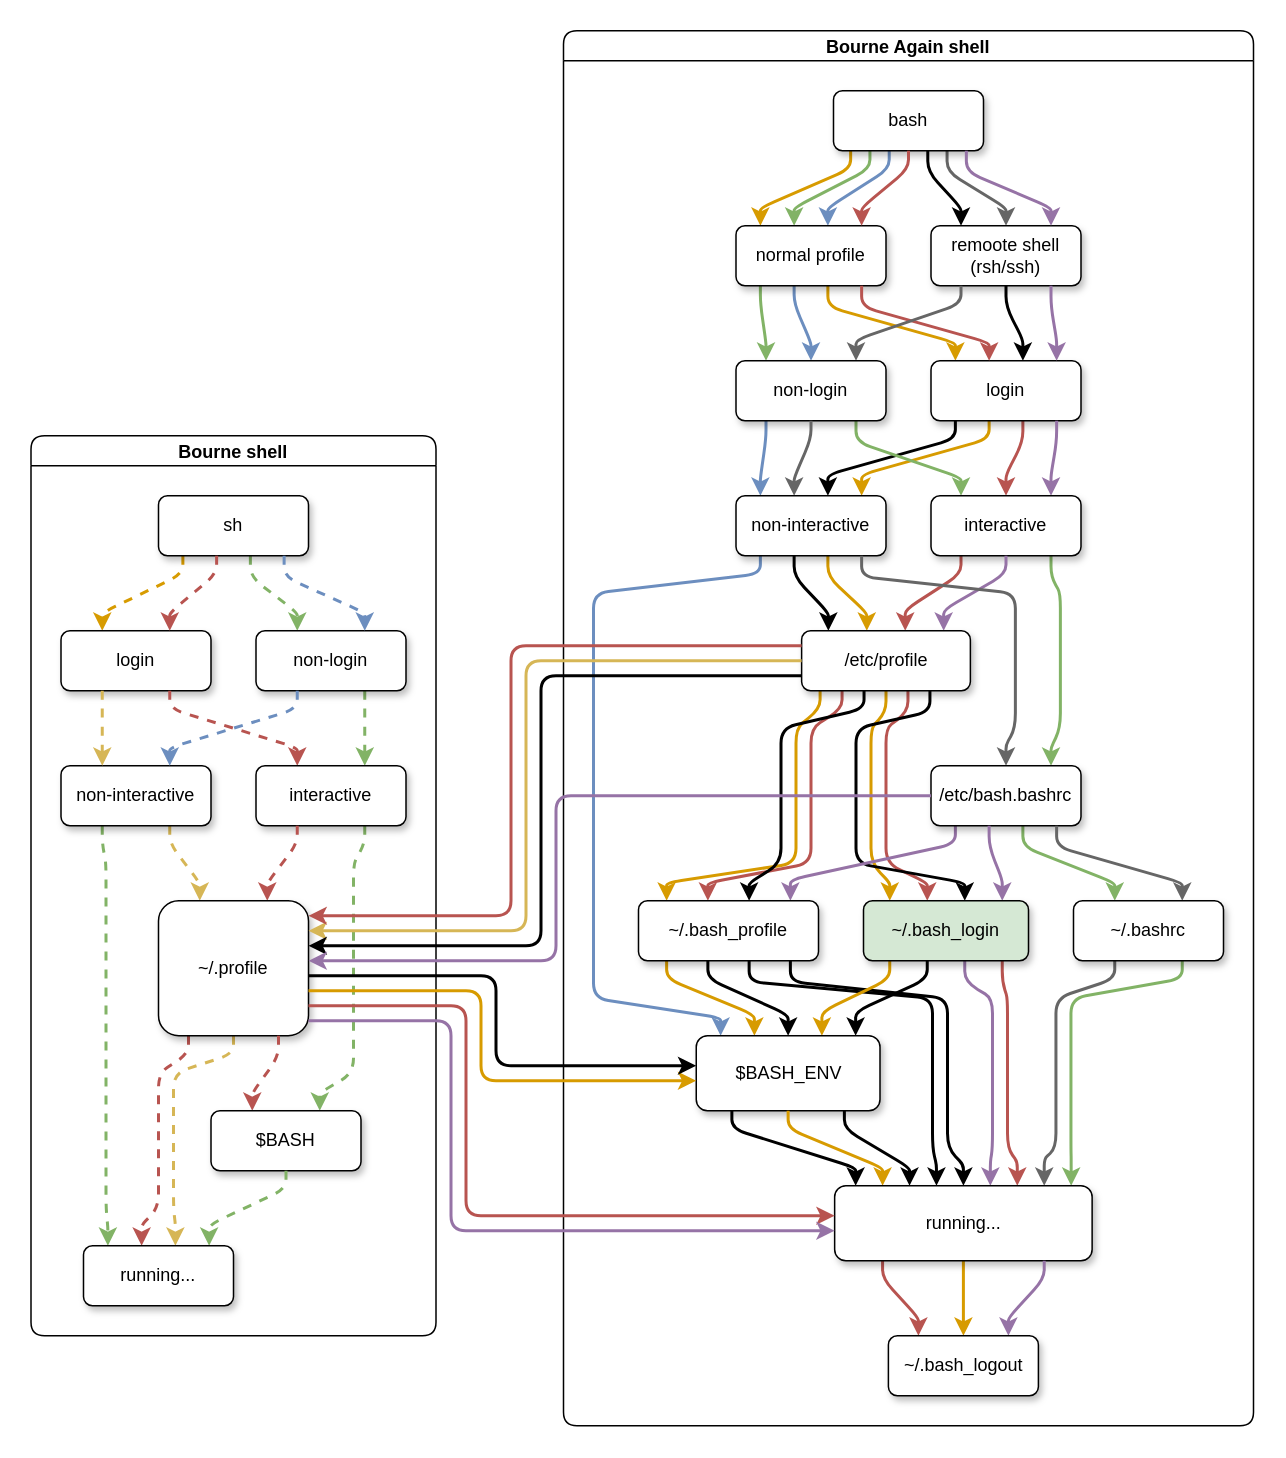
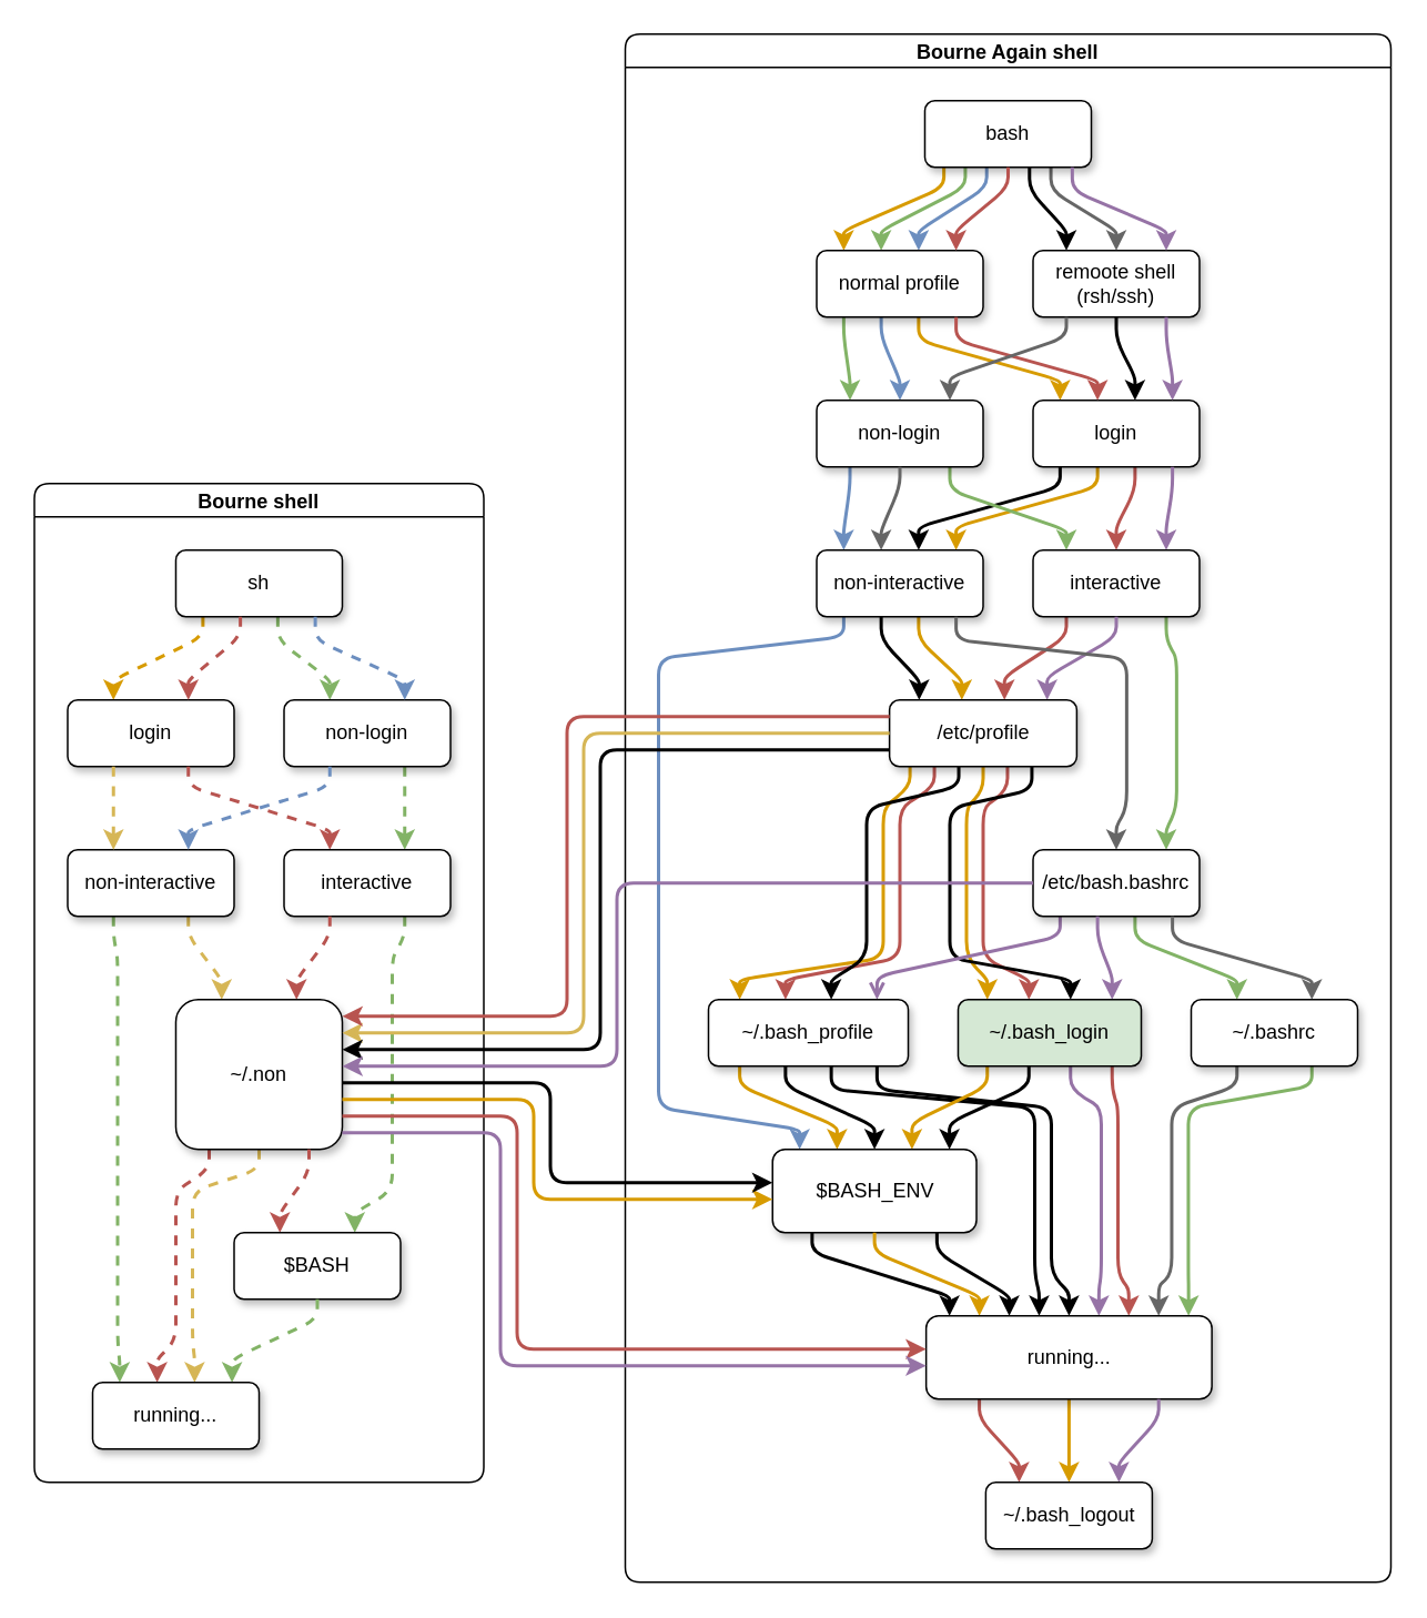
- <mxCell id="69" style="edgeStyle=orthogonalEdgeStyle;orthogonalLoop=1;jettySize=auto;html=1;noEdgeStyle=1;orthogonal=1;fillColor=#e1d5e7;strokeColor=#9673a6;strokeWidth=2;" parent="27" source="71" target="77" edge="1"><mxGeometry relative="1" as="geometry"><Array as="points"><mxPoint x="261.25" y="542" /><mxPoint x="151.25" y="566" /></Array></mxGeometry></mxCell>
+ <mxCell id="69" style="edgeStyle=orthogonalEdgeStyle;orthogonalLoop=1;jettySize=auto;html=1;noEdgeStyle=1;orthogonal=1;fillColor=#e1d5e7;strokeColor=#9673a6;strokeWidth=2;endArrow=open;" parent="27" source="71" target="77" edge="1"><mxGeometry relative="1" as="geometry"><Array as="points"><mxPoint x="261.25" y="542" /><mxPoint x="151.25" y="566" /></Array></mxGeometry></mxCell>
- <mxCell id="22" value="~/.profile" style="whiteSpace=wrap;html=1;shadow=1;rounded=1;" parent="2" vertex="1"><mxGeometry x="85" y="310" width="100" height="90" as="geometry" /></mxCell>
+ <mxCell id="22" value="~/.non" style="whiteSpace=wrap;html=1;shadow=1;rounded=1;" parent="2" vertex="1"><mxGeometry x="85" y="310" width="100" height="90" as="geometry" /></mxCell>
